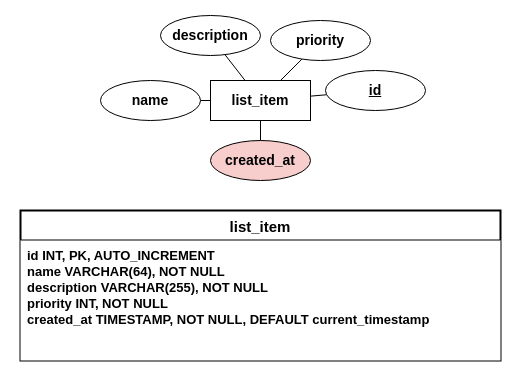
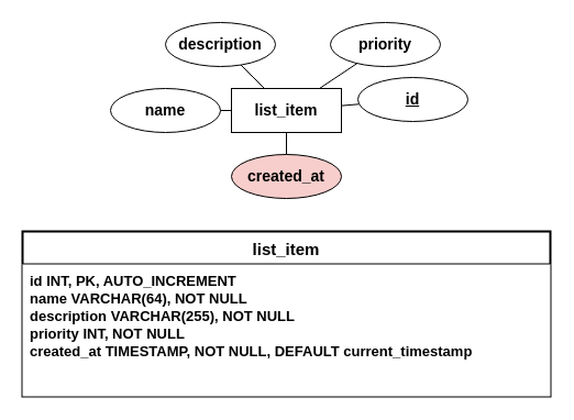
- <mxCell id="9" value="&lt;b&gt;&lt;font style=&quot;font-size: 14px;&quot; color=&quot;#000000&quot;&gt;description&lt;/font&gt;&lt;/b&gt;" style="ellipse;whiteSpace=wrap;html=1;align=center;fillColor=#FFFFFF;strokeColor=#000000;" parent="1" vertex="1"><mxGeometry x="160" y="15" width="100" height="40" as="geometry" /></mxCell>
+ <mxCell id="9" value="&lt;b&gt;&lt;font style=&quot;font-size: 14px;&quot; color=&quot;#000000&quot;&gt;description&lt;/font&gt;&lt;/b&gt;" style="ellipse;whiteSpace=wrap;html=1;align=center;fillColor=#FFFFFF;strokeColor=#000000;" parent="1" vertex="1"><mxGeometry x="150" y="20" width="100" height="40" as="geometry" /></mxCell>
- <mxCell id="12" value="&lt;font size=&quot;1&quot; color=&quot;#000000&quot;&gt;&lt;b style=&quot;font-size: 14px;&quot;&gt;priority&lt;/b&gt;&lt;/font&gt;" style="ellipse;whiteSpace=wrap;html=1;align=center;fillColor=#FFFFFF;strokeColor=#000000;" parent="1" vertex="1"><mxGeometry x="270" y="20" width="100" height="40" as="geometry" /></mxCell>
+ <mxCell id="12" value="&lt;font size=&quot;1&quot; color=&quot;#000000&quot;&gt;&lt;b style=&quot;font-size: 14px;&quot;&gt;priority&lt;/b&gt;&lt;/font&gt;" style="ellipse;whiteSpace=wrap;html=1;align=center;fillColor=#FFFFFF;strokeColor=#000000;" parent="1" vertex="1"><mxGeometry x="300" y="20" width="100" height="40" as="geometry" /></mxCell>
